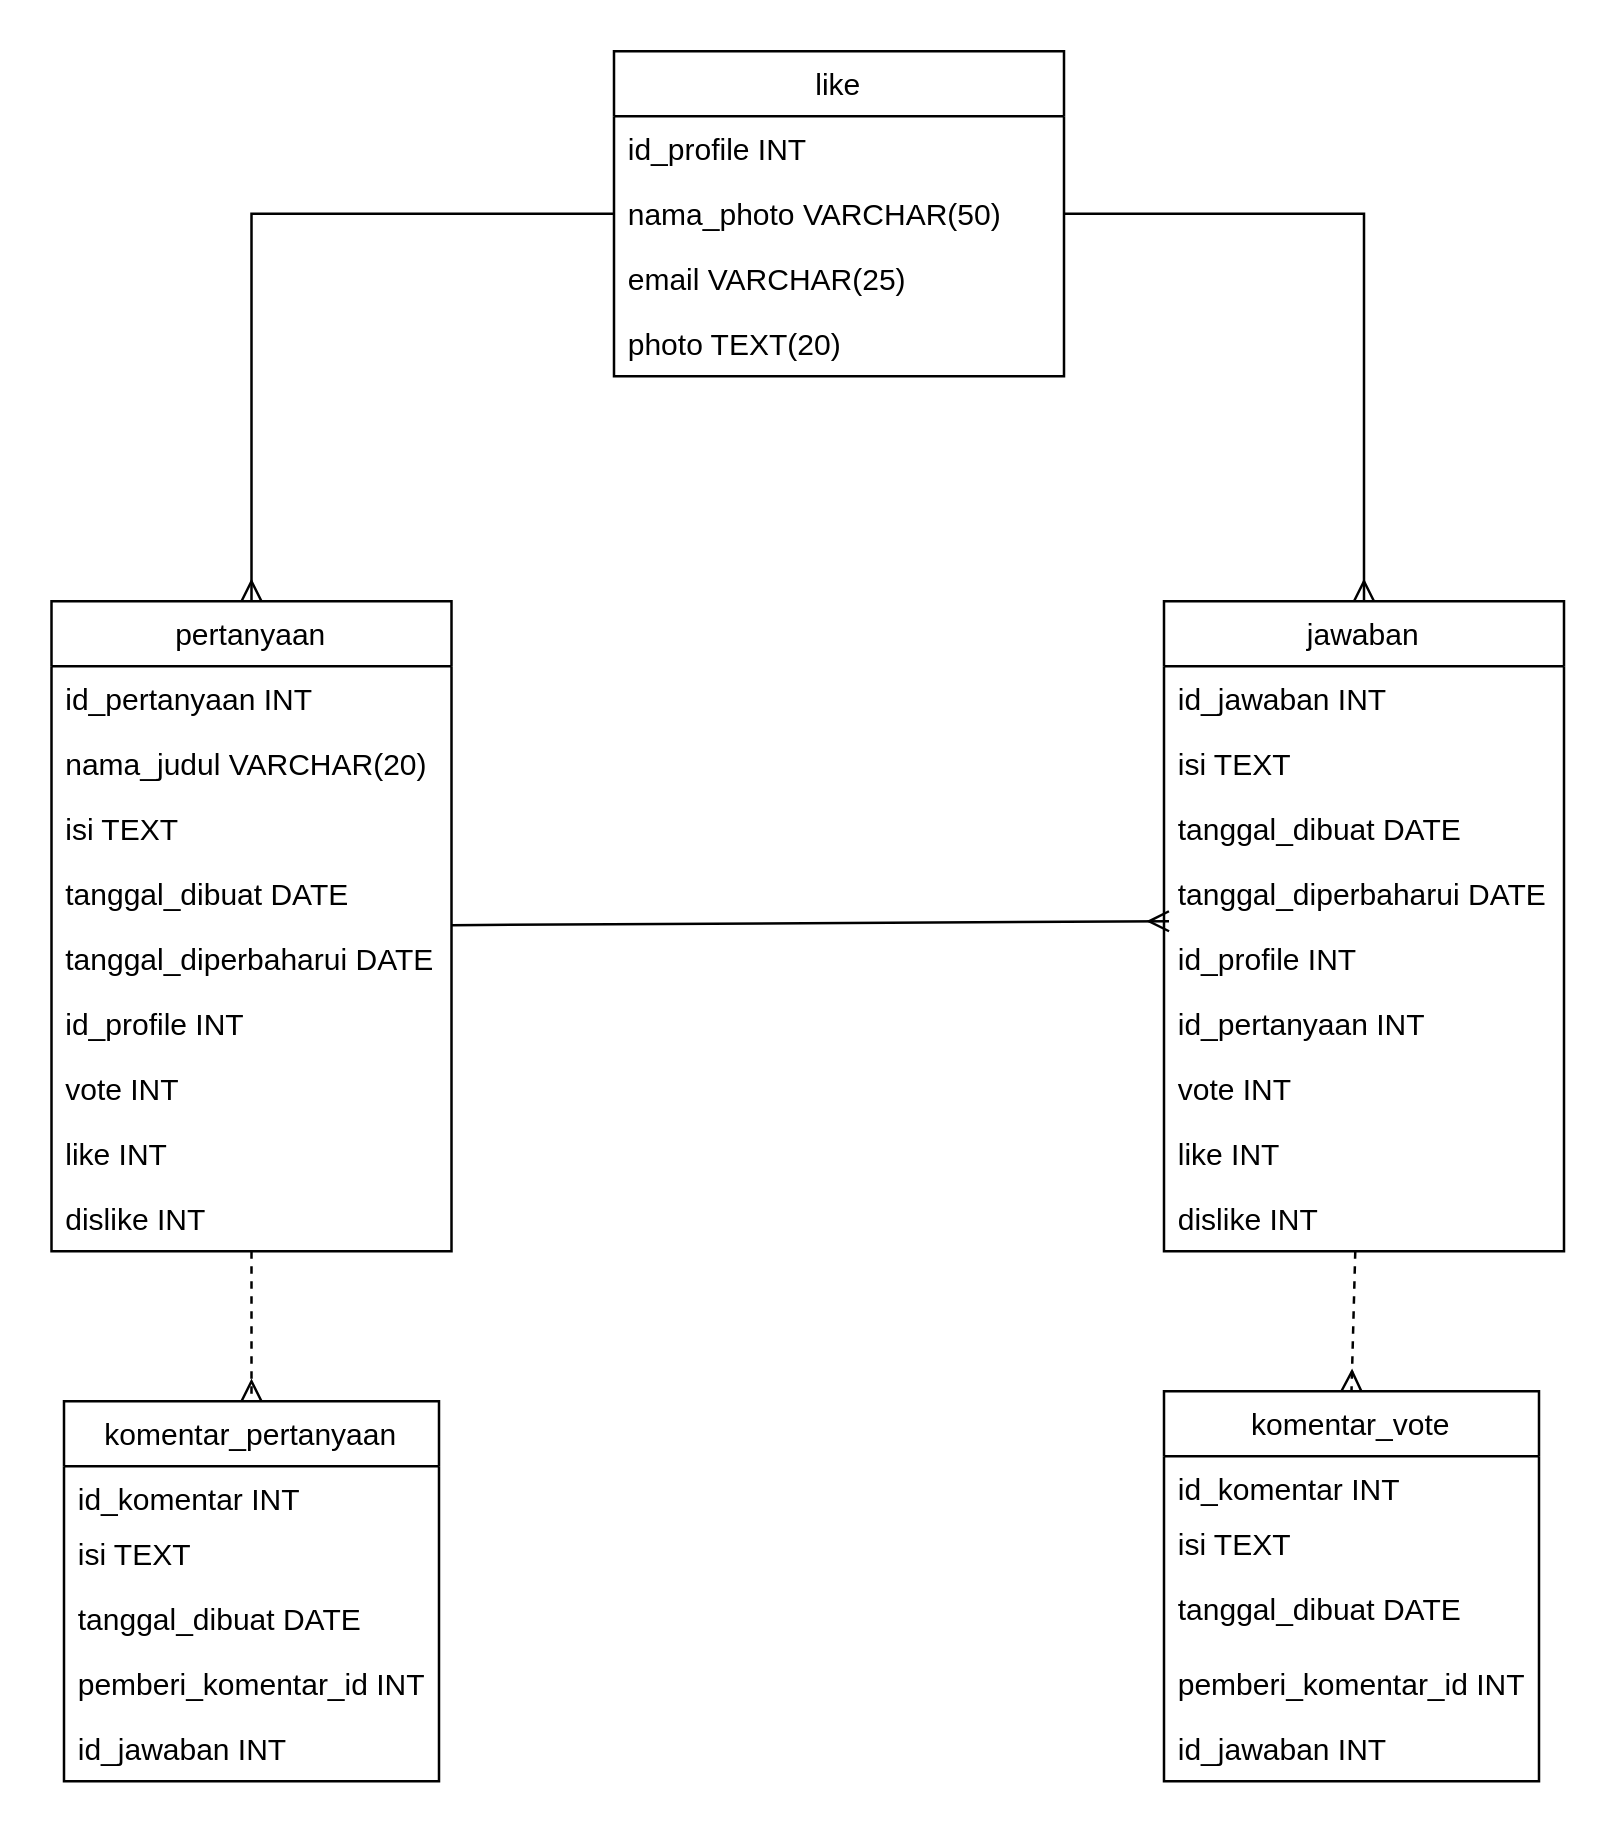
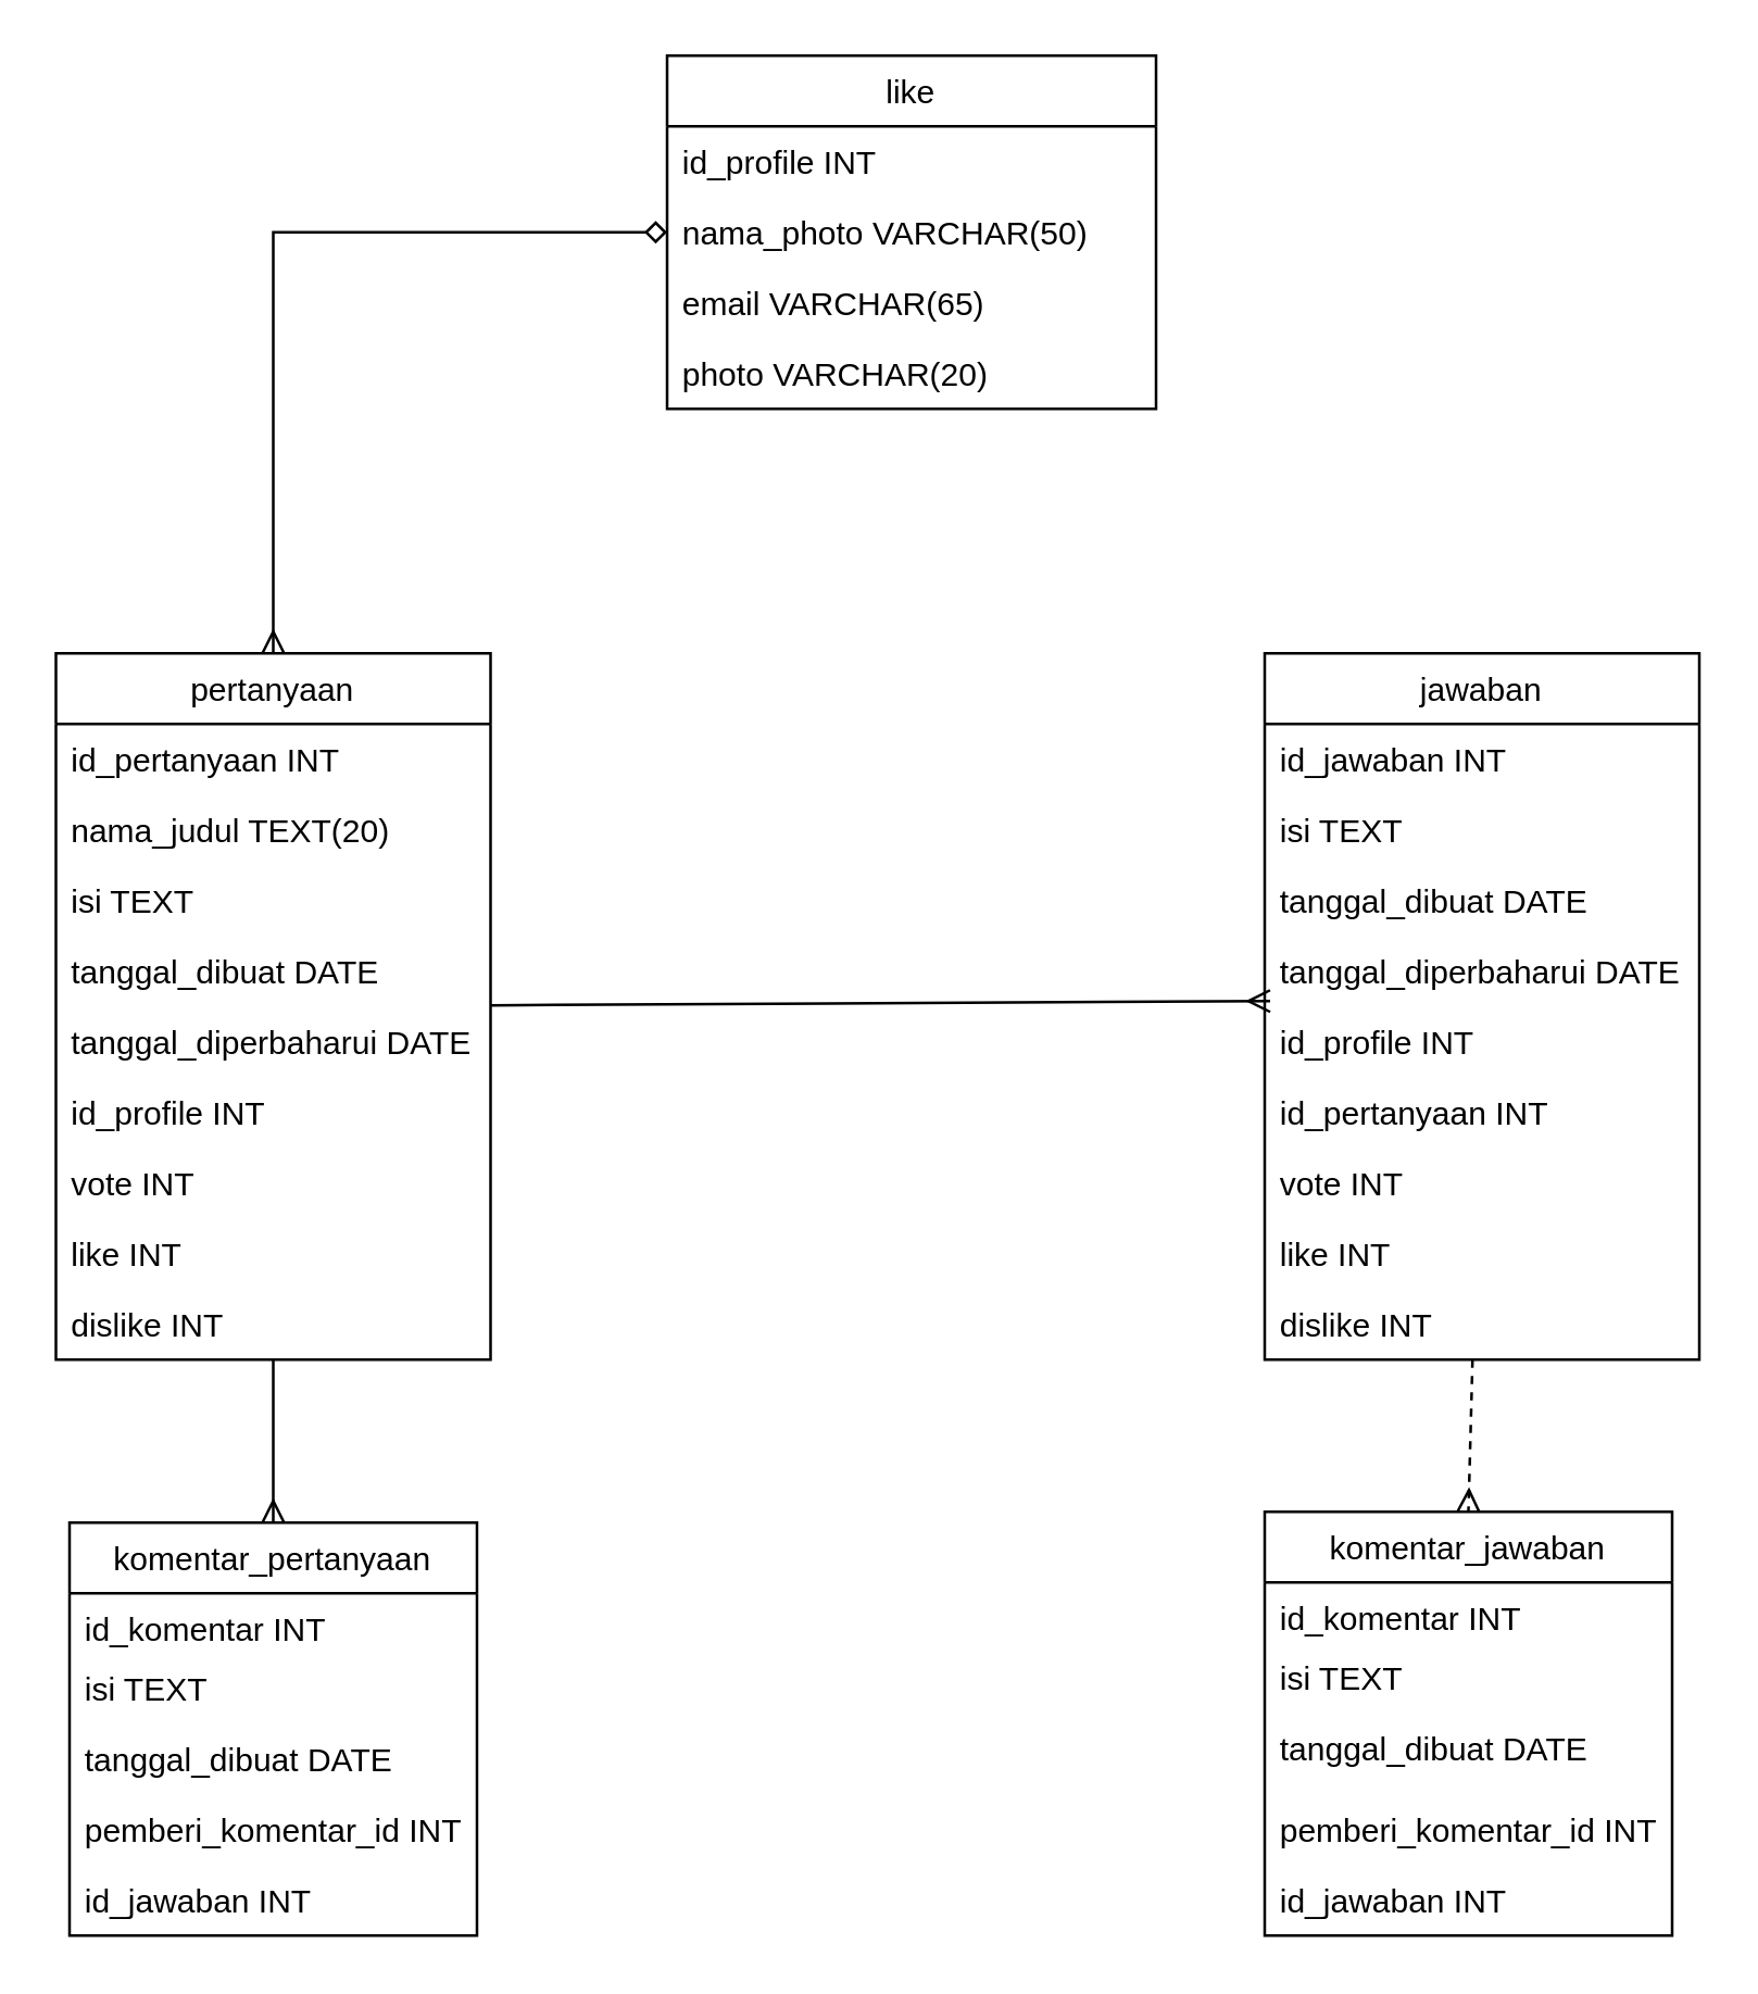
- <mxCell id="20" value="" style="edgeStyle=none;rounded=0;orthogonalLoop=1;jettySize=auto;html=1;endArrow=none;endFill=0;strokeColor=#000000;startArrow=ERmany;startFill=0;exitX=0.5;exitY=0;exitDx=0;exitDy=0;entryX=0;entryY=0.5;entryDx=0;entryDy=0;" edge="1" parent="1" source="22" target="4"><mxGeometry relative="1" as="geometry"><Array as="points"><mxPoint x="100" y="85" /></Array></mxGeometry></mxCell>
+ <mxCell id="20" value="" style="edgeStyle=none;rounded=0;orthogonalLoop=1;jettySize=auto;html=1;endArrow=diamond;endFill=0;strokeColor=#000000;startArrow=ERmany;startFill=0;exitX=0.5;exitY=0;exitDx=0;exitDy=0;entryX=0;entryY=0.5;entryDx=0;entryDy=0;" edge="1" parent="1" source="22" target="4"><mxGeometry relative="1" as="geometry"><Array as="points"><mxPoint x="100" y="85" /></Array></mxGeometry></mxCell>
- <mxCell id="7" value="" style="edgeStyle=none;rounded=0;orthogonalLoop=1;jettySize=auto;html=1;startArrow=none;startFill=0;endArrow=ERmany;endFill=0;strokeColor=#000000;entryX=0.5;entryY=0;entryDx=0;entryDy=0;exitX=1;exitY=0.5;exitDx=0;exitDy=0;" edge="1" parent="1" source="4" target="10"><mxGeometry relative="1" as="geometry"><Array as="points"><mxPoint x="545" y="85" /></Array></mxGeometry></mxCell>
- <mxCell id="5" value="email VARCHAR(25)" style="text;strokeColor=none;fillColor=none;align=left;verticalAlign=top;spacingLeft=4;spacingRight=4;overflow=hidden;rotatable=0;points=[[0,0.5],[1,0.5]];portConstraint=eastwest;" vertex="1" parent="2"><mxGeometry y="78" width="180" height="26" as="geometry" /></mxCell>
+ <mxCell id="5" value="email VARCHAR(65)" style="text;strokeColor=none;fillColor=none;align=left;verticalAlign=top;spacingLeft=4;spacingRight=4;overflow=hidden;rotatable=0;points=[[0,0.5],[1,0.5]];portConstraint=eastwest;" vertex="1" parent="2"><mxGeometry y="78" width="180" height="26" as="geometry" /></mxCell>
- <mxCell id="6" value="photo TEXT(20)" style="text;strokeColor=none;fillColor=none;align=left;verticalAlign=top;spacingLeft=4;spacingRight=4;overflow=hidden;rotatable=0;points=[[0,0.5],[1,0.5]];portConstraint=eastwest;" vertex="1" parent="2"><mxGeometry y="104" width="180" height="26" as="geometry" /></mxCell>
+ <mxCell id="6" value="photo VARCHAR(20)" style="text;strokeColor=none;fillColor=none;align=left;verticalAlign=top;spacingLeft=4;spacingRight=4;overflow=hidden;rotatable=0;points=[[0,0.5],[1,0.5]];portConstraint=eastwest;" vertex="1" parent="2"><mxGeometry y="104" width="180" height="26" as="geometry" /></mxCell>
- <mxCell id="24" value="nama_judul VARCHAR(20)" style="text;strokeColor=none;fillColor=none;align=left;verticalAlign=top;spacingLeft=4;spacingRight=4;overflow=hidden;rotatable=0;points=[[0,0.5],[1,0.5]];portConstraint=eastwest;" vertex="1" parent="22"><mxGeometry y="52" width="160" height="26" as="geometry" /></mxCell>
+ <mxCell id="24" value="nama_judul TEXT(20)" style="text;strokeColor=none;fillColor=none;align=left;verticalAlign=top;spacingLeft=4;spacingRight=4;overflow=hidden;rotatable=0;points=[[0,0.5],[1,0.5]];portConstraint=eastwest;" vertex="1" parent="22"><mxGeometry y="52" width="160" height="26" as="geometry" /></mxCell>
- <mxCell id="8" value="" style="edgeStyle=none;rounded=0;orthogonalLoop=1;jettySize=auto;html=1;startArrow=none;startFill=0;endArrow=ERmany;endFill=0;strokeColor=#000000;entryX=0.5;entryY=0;entryDx=0;entryDy=0;dashed=1;" edge="1" parent="1" source="22" target="32"><mxGeometry relative="1" as="geometry" /></mxCell>
+ <mxCell id="8" value="" style="edgeStyle=none;rounded=0;orthogonalLoop=1;jettySize=auto;html=1;startArrow=none;startFill=0;endArrow=ERmany;endFill=0;strokeColor=#000000;entryX=0.5;entryY=0;entryDx=0;entryDy=0;" edge="1" parent="1" source="22" target="32"><mxGeometry relative="1" as="geometry" /></mxCell>
- <mxCell id="38" value="komentar_vote" style="swimlane;fontStyle=0;childLayout=stackLayout;horizontal=1;startSize=26;fillColor=none;horizontalStack=0;resizeParent=1;resizeParentMax=0;resizeLast=0;collapsible=1;marginBottom=0;" vertex="1" parent="1"><mxGeometry x="465" y="556" width="150" height="156" as="geometry" /></mxCell>
+ <mxCell id="38" value="komentar_jawaban" style="swimlane;fontStyle=0;childLayout=stackLayout;horizontal=1;startSize=26;fillColor=none;horizontalStack=0;resizeParent=1;resizeParentMax=0;resizeLast=0;collapsible=1;marginBottom=0;" vertex="1" parent="1"><mxGeometry x="465" y="556" width="150" height="156" as="geometry" /></mxCell>
